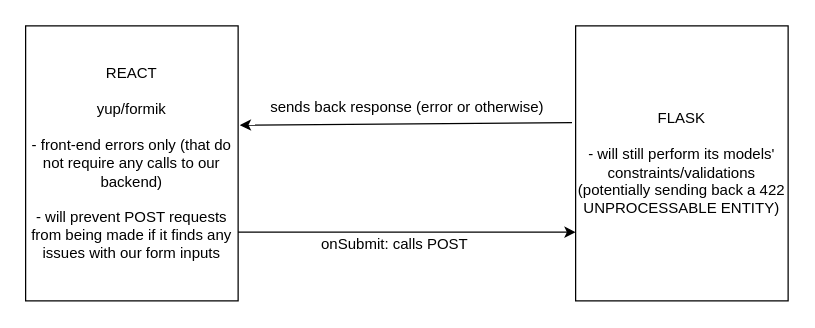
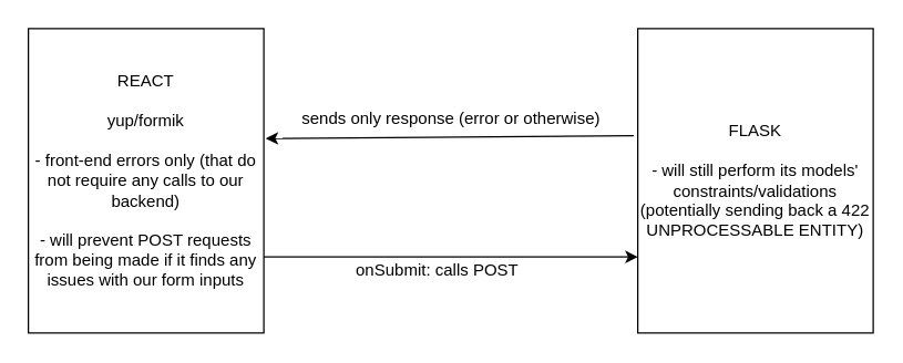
- <mxCell id="7" value="sends back response (error or otherwise)" style="text;html=1;align=center;verticalAlign=middle;resizable=0;points=[];autosize=1;strokeColor=none;fillColor=none;" vertex="1" parent="1"><mxGeometry x="205" y="70" width="240" height="30" as="geometry" /></mxCell>
+ <mxCell id="7" value="sends only response (error or otherwise)" style="text;html=1;align=center;verticalAlign=middle;resizable=0;points=[];autosize=1;strokeColor=none;fillColor=none;" vertex="1" parent="1"><mxGeometry x="205" y="70" width="240" height="30" as="geometry" /></mxCell>
